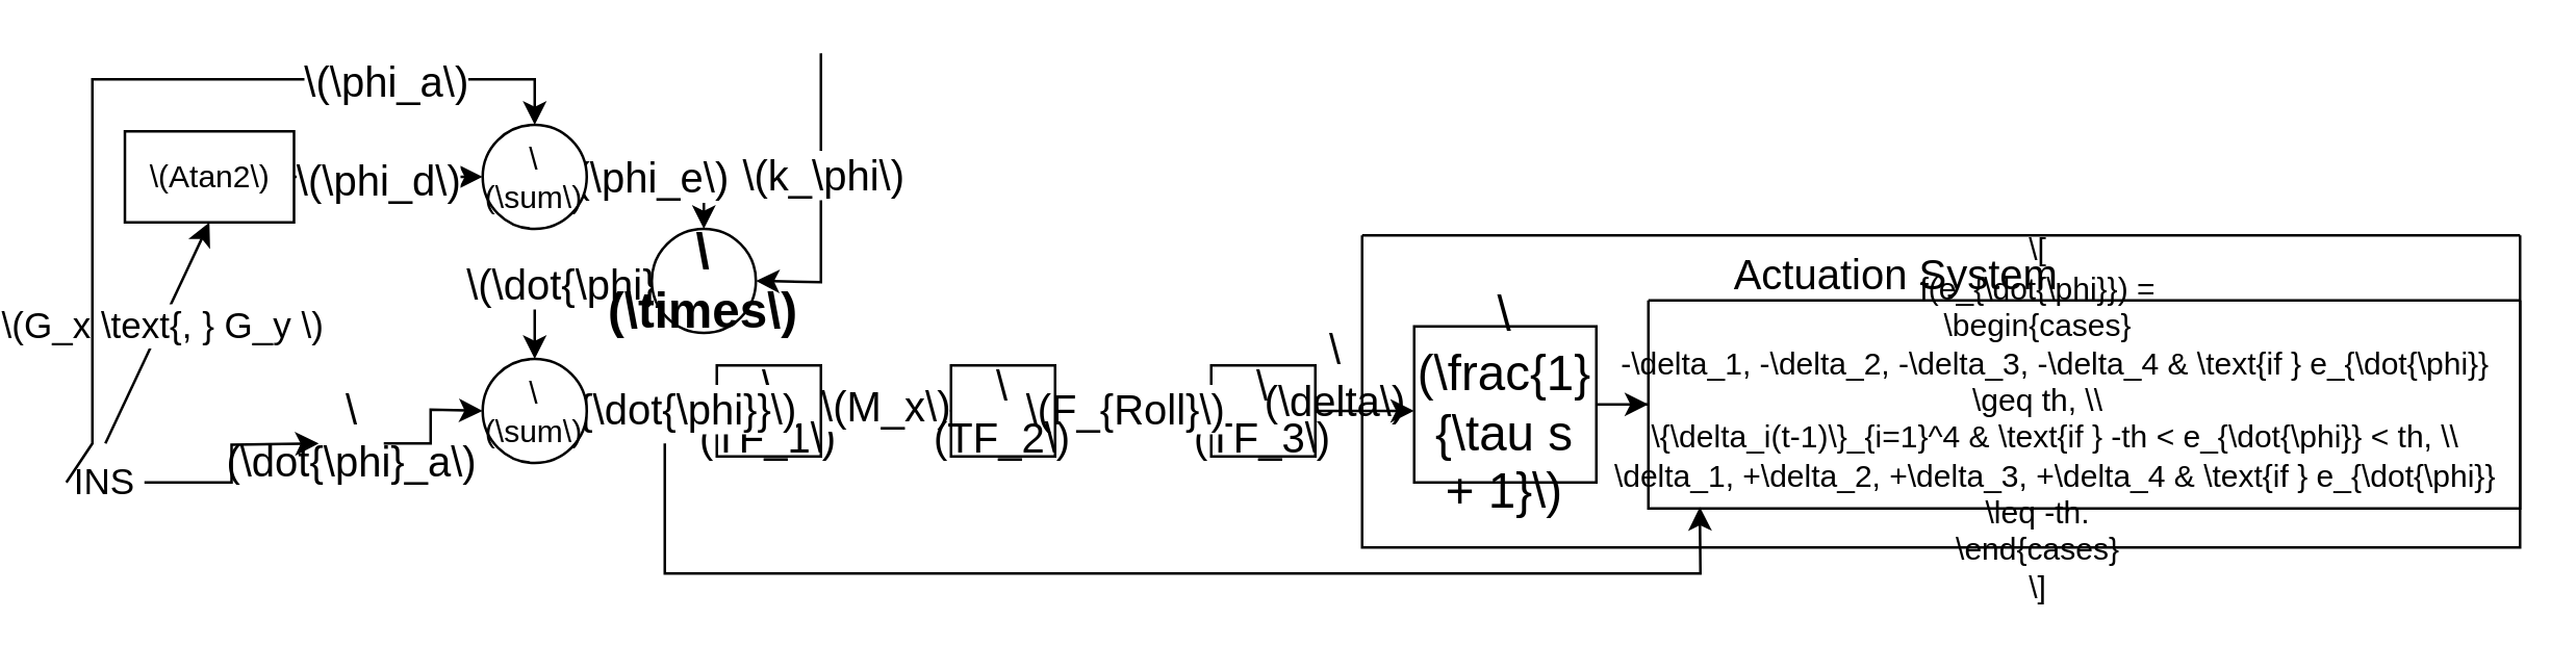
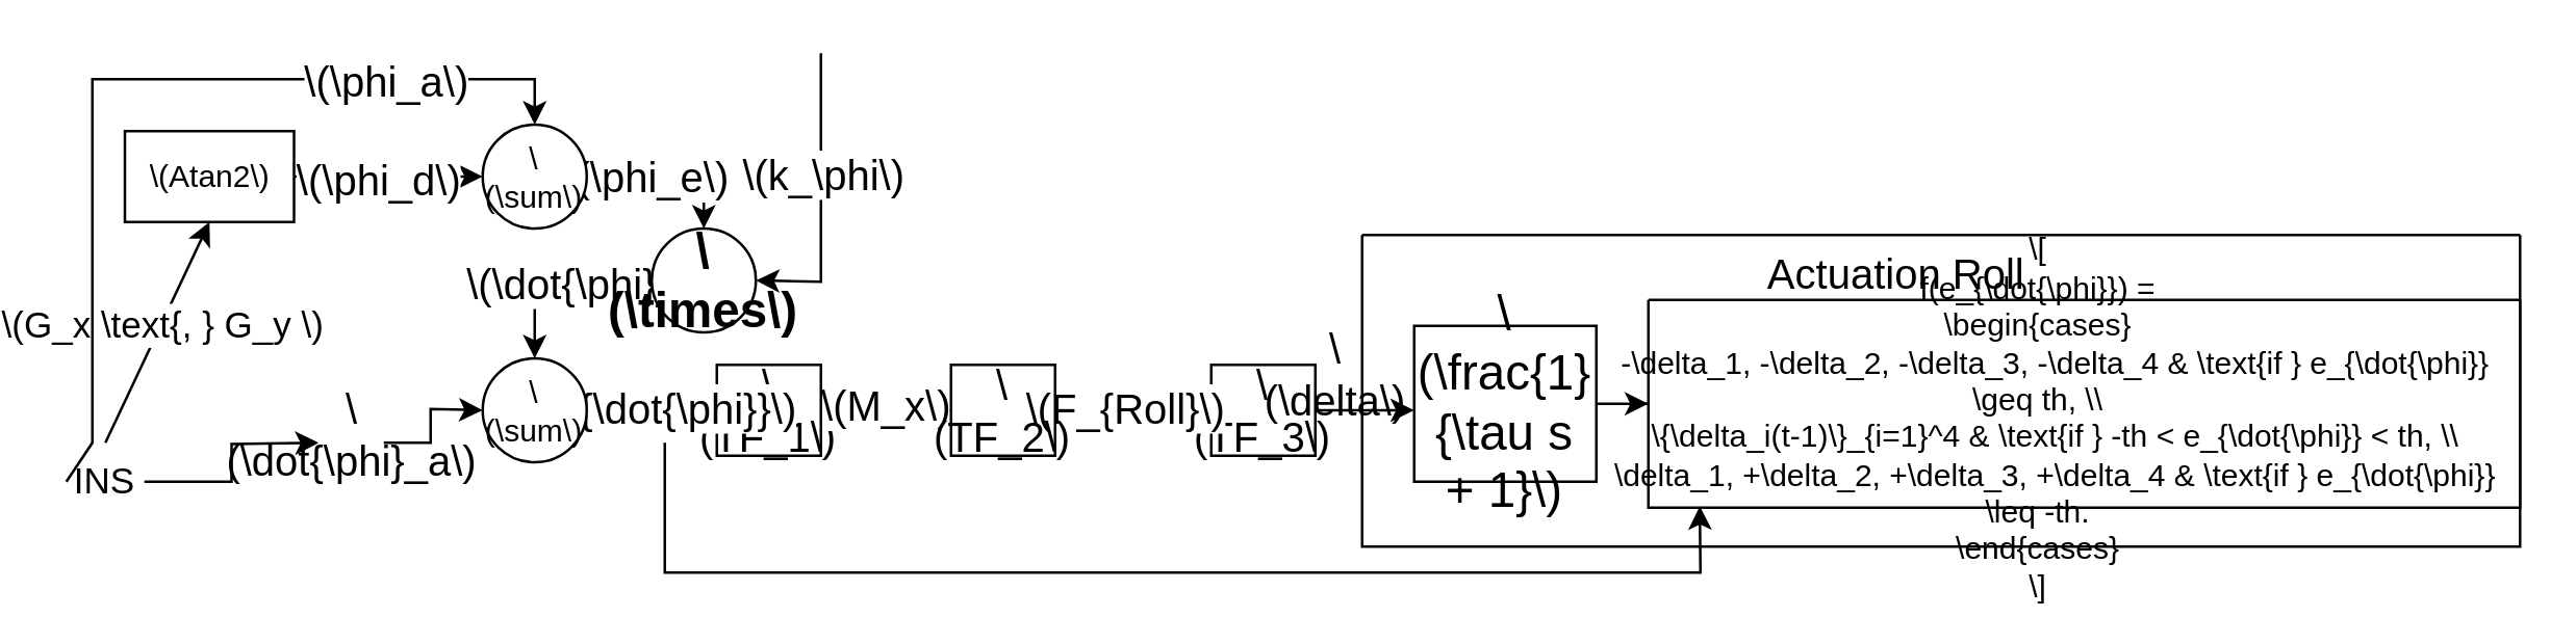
- <mxCell id="9" value="&lt;font style=&quot;font-size: 16px;&quot;&gt;Actuation System&lt;/font&gt;" style="text;html=1;align=center;verticalAlign=middle;resizable=0;points=[];autosize=1;strokeColor=none;fillColor=none;" parent="4" vertex="1"><mxGeometry x="130" width="150" height="30" as="geometry" /></mxCell>
+ <mxCell id="9" value="&lt;font style=&quot;font-size: 16px;&quot;&gt;Actuation Roll&lt;/font&gt;" style="text;html=1;align=center;verticalAlign=middle;resizable=0;points=[];autosize=1;strokeColor=none;fillColor=none;" parent="4" vertex="1"><mxGeometry x="130" width="150" height="30" as="geometry" /></mxCell>
